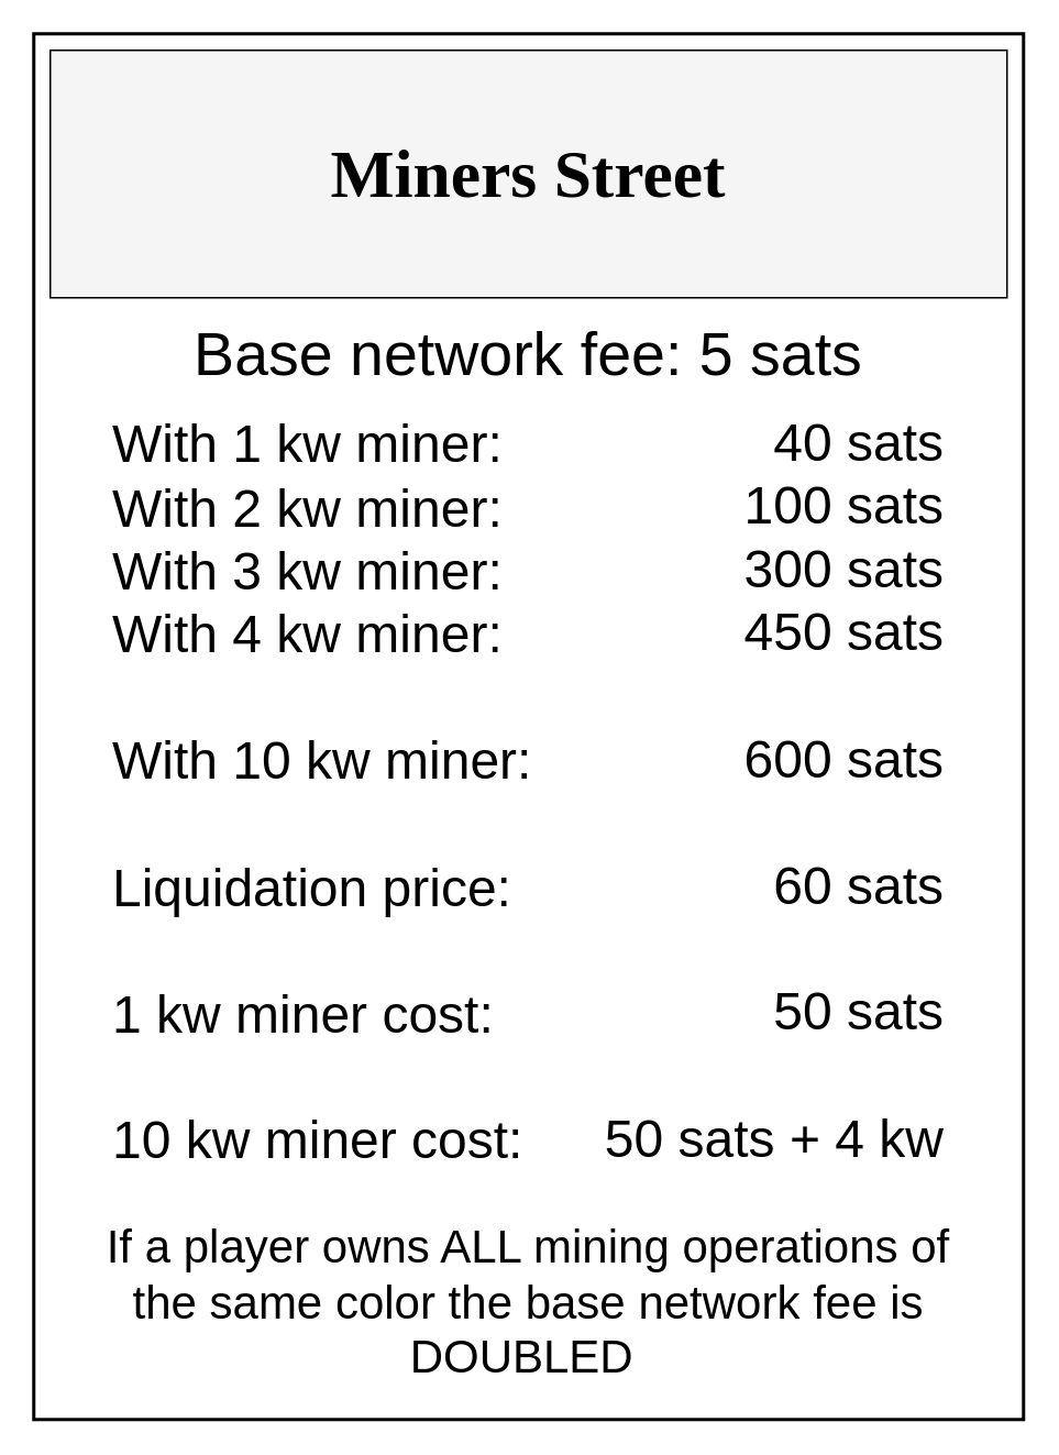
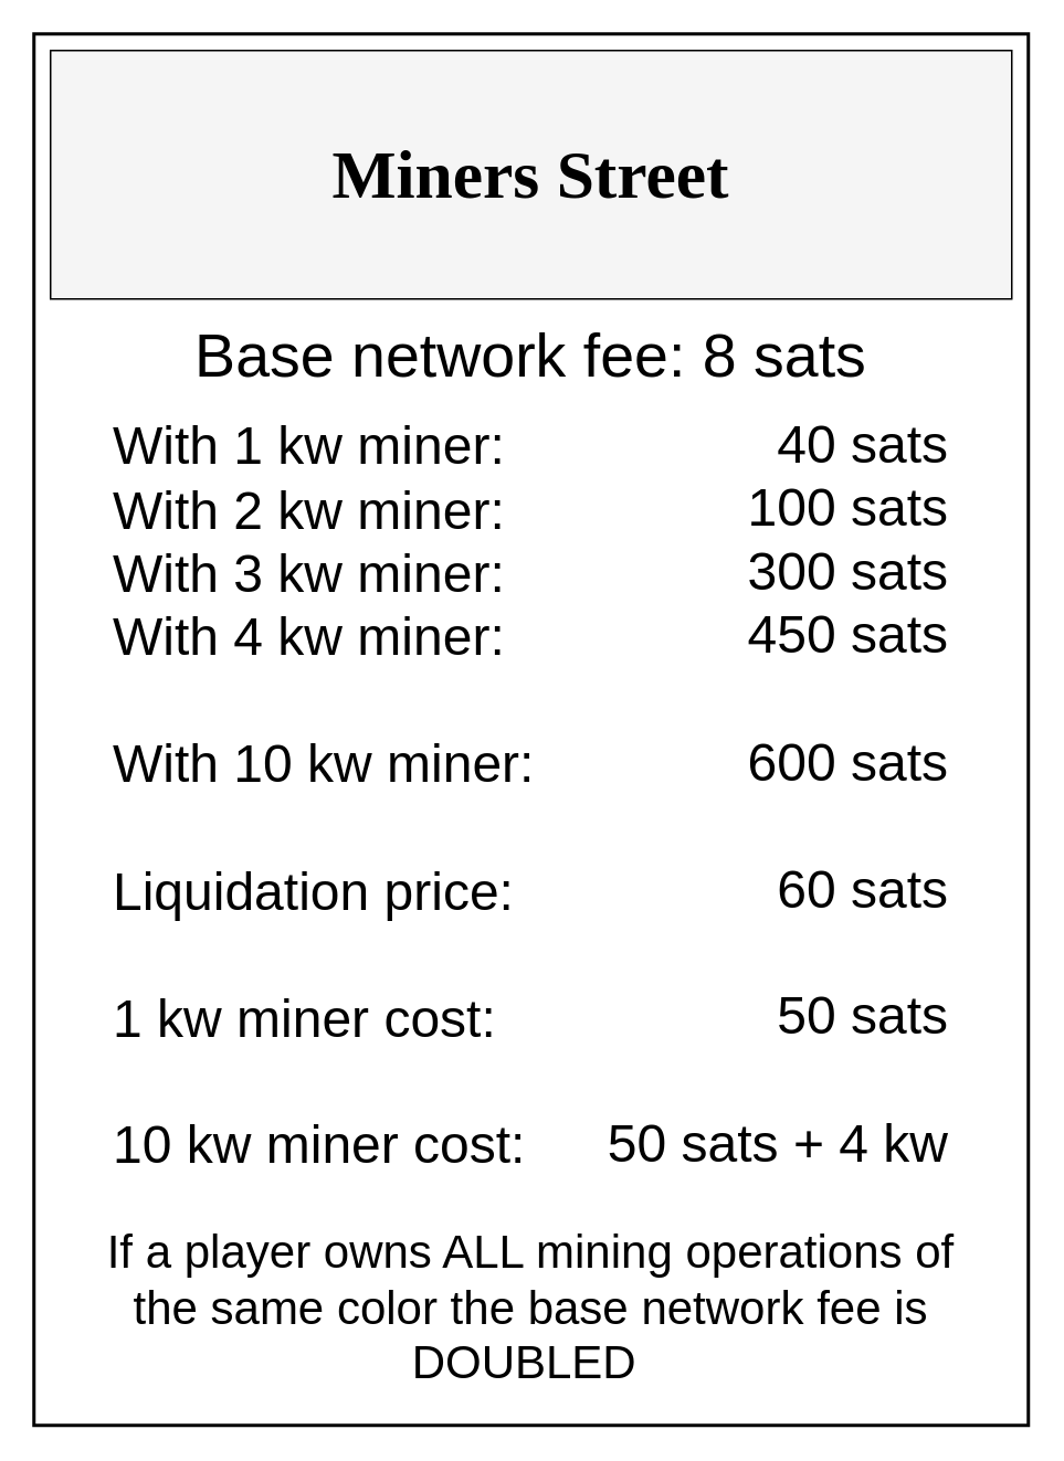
- <mxCell id="4" value="&lt;font style=&quot;font-size: 37px;&quot;&gt;Base network fee: 5 sats&lt;/font&gt;" style="text;html=1;strokeColor=none;fillColor=none;align=center;verticalAlign=middle;whiteSpace=wrap;rounded=0;" parent="1" vertex="1"><mxGeometry x="105" y="190" width="430" height="50" as="geometry" /></mxCell>
+ <mxCell id="4" value="&lt;font style=&quot;font-size: 37px;&quot;&gt;Base network fee: 8 sats&lt;/font&gt;" style="text;html=1;strokeColor=none;fillColor=none;align=center;verticalAlign=middle;whiteSpace=wrap;rounded=0;" parent="1" vertex="1"><mxGeometry x="105" y="190" width="430" height="50" as="geometry" /></mxCell>
